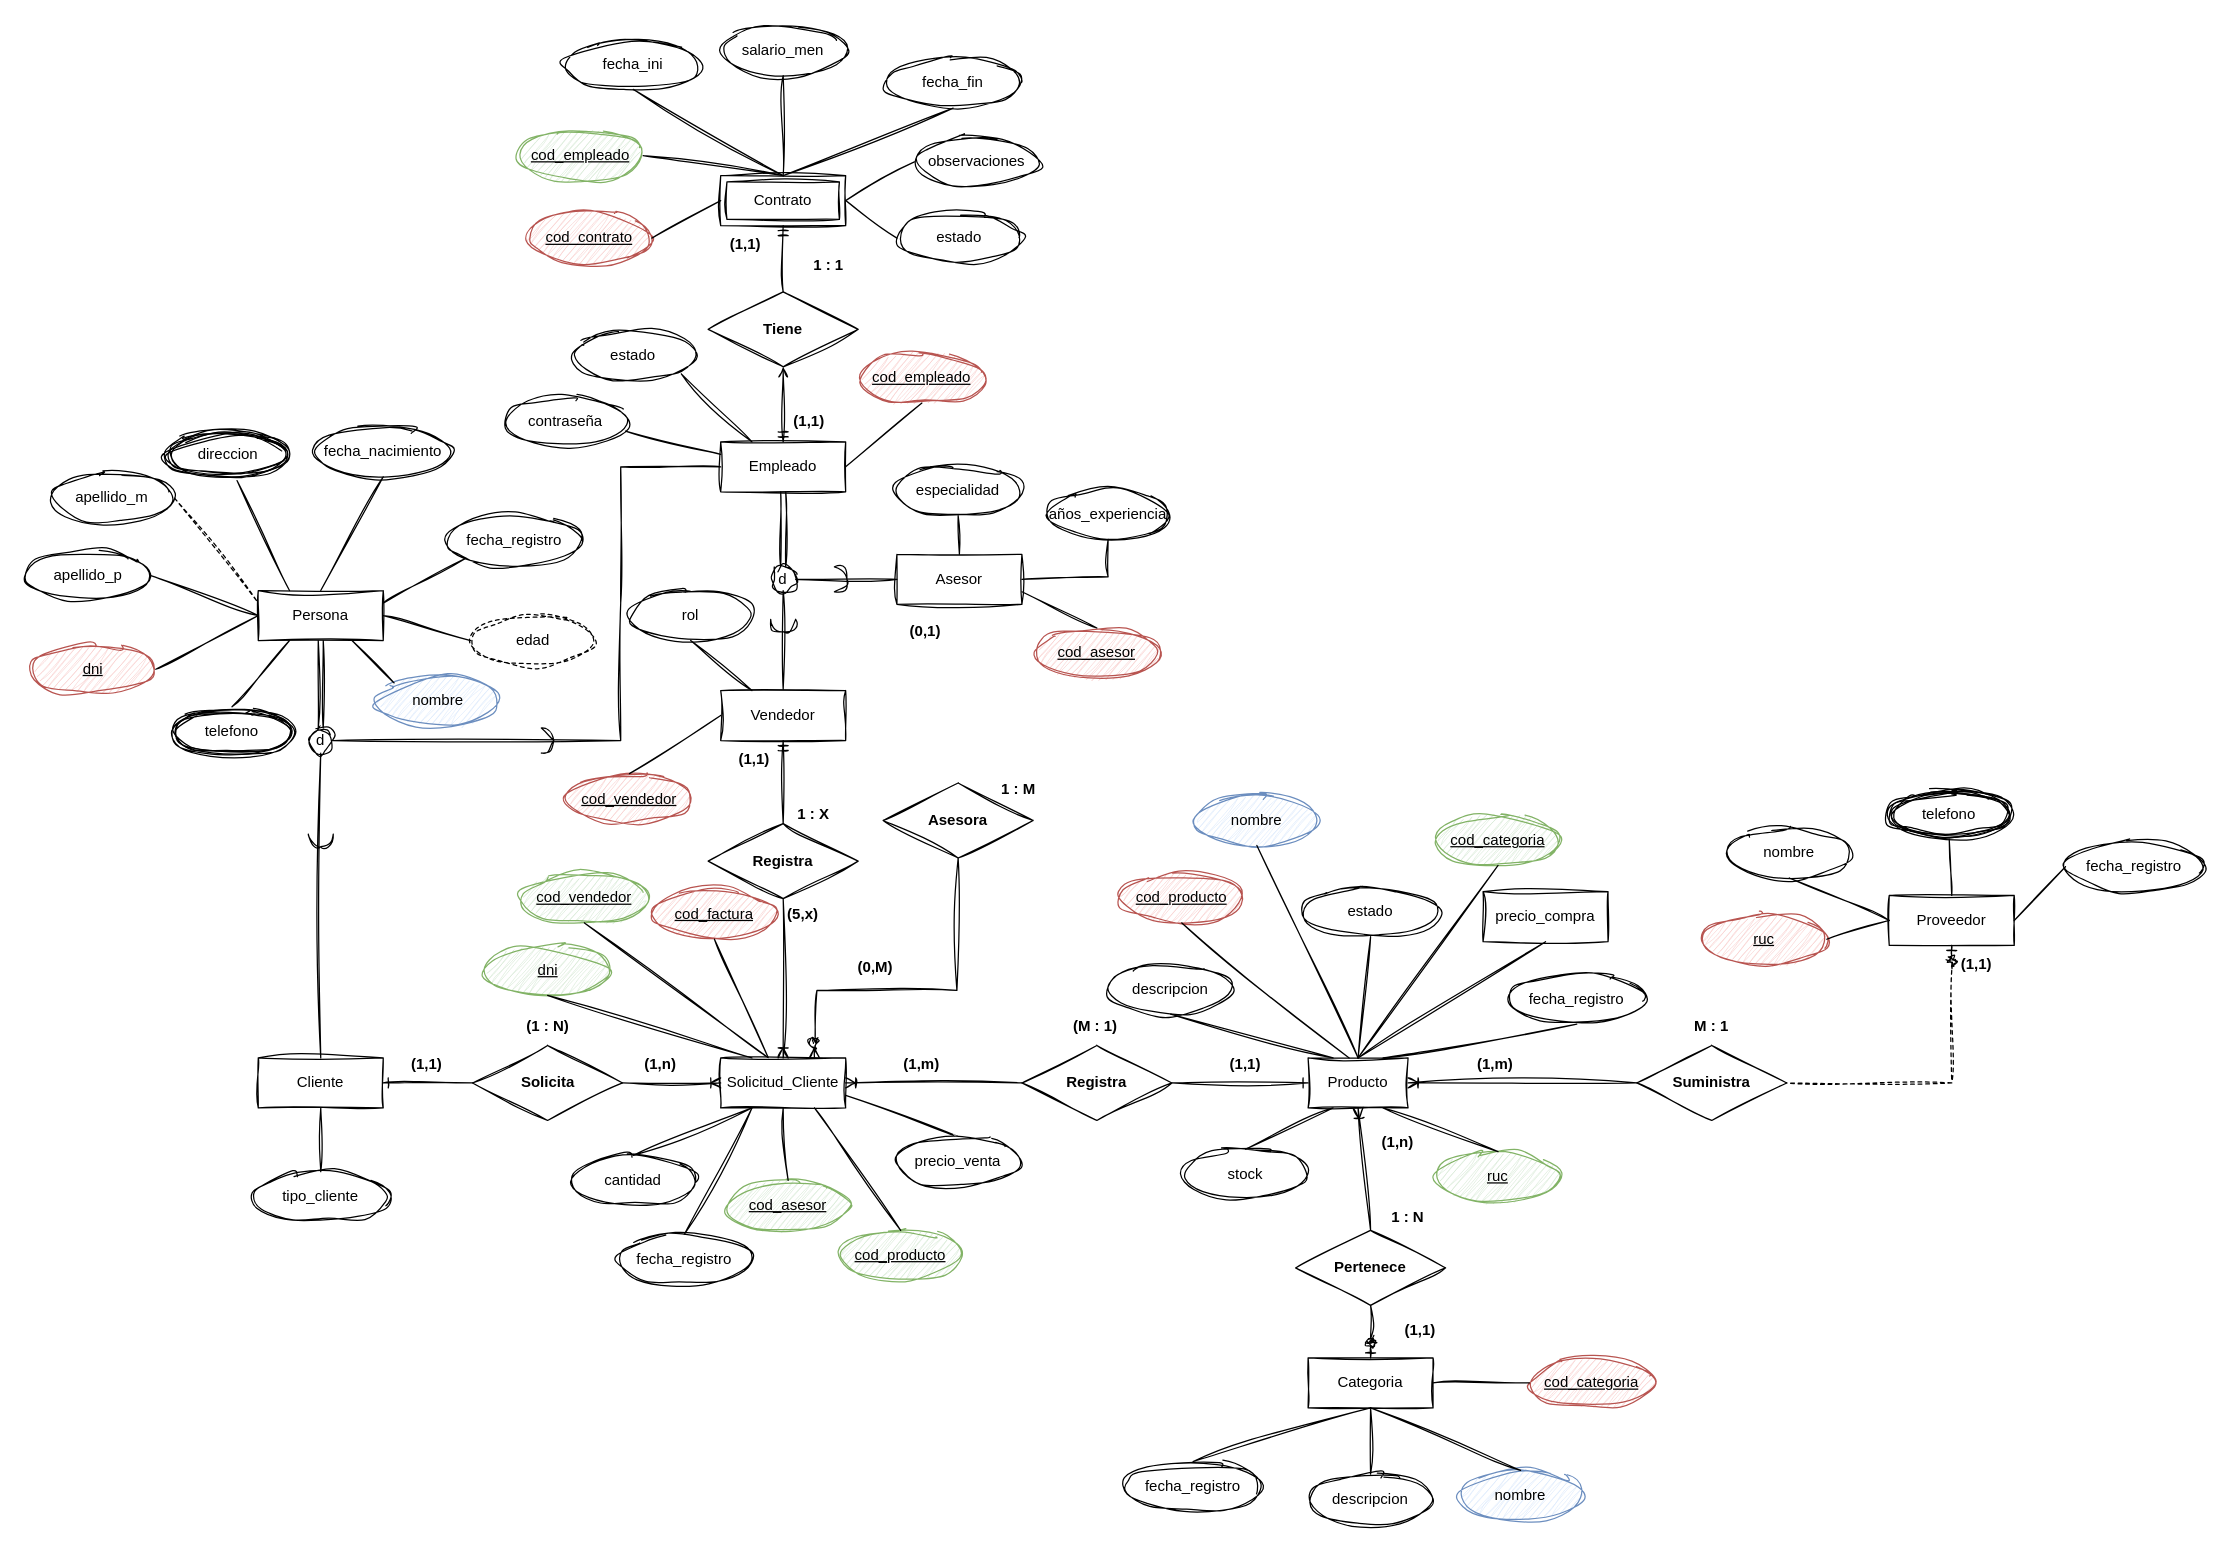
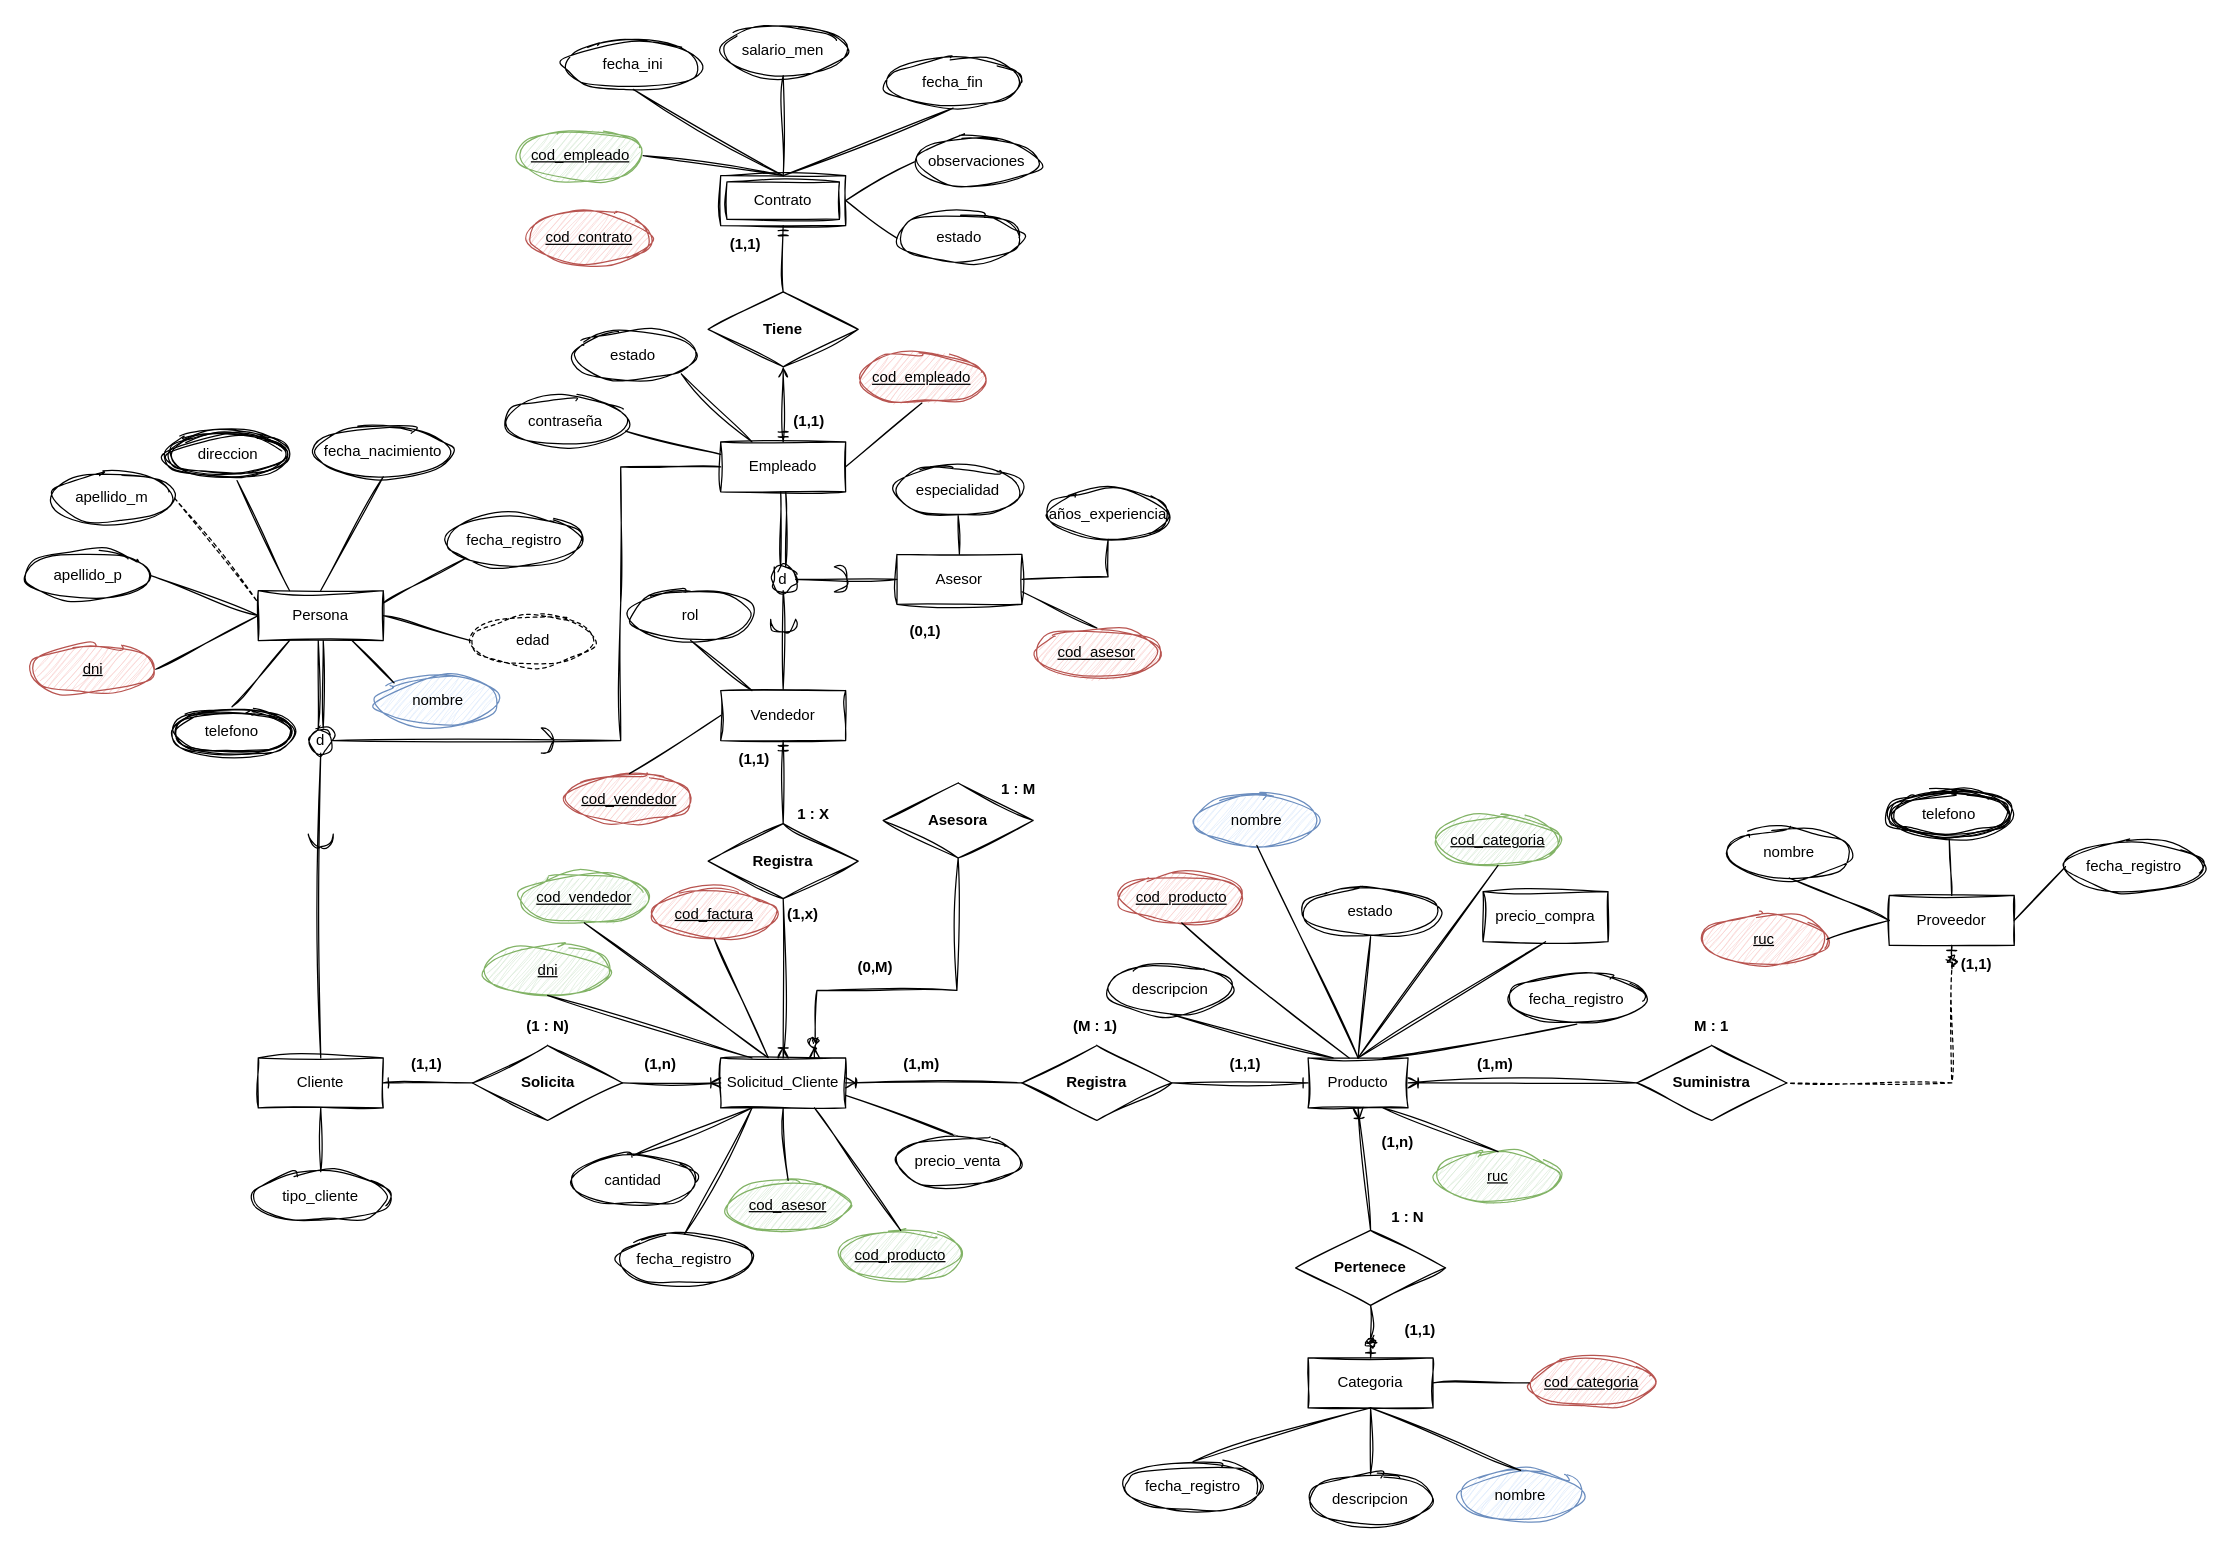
- <mxCell id="99" value="" style="endArrow=none;html=1;rounded=0;entryX=0;entryY=0.5;entryDx=0;entryDy=0;exitX=1;exitY=0.5;exitDx=0;exitDy=0;sketch=1;curveFitting=1;jiggle=2;" parent="1" source="94" target="91" edge="1"><mxGeometry width="50" height="50" relative="1" as="geometry"><mxPoint x="516" y="160" as="sourcePoint" /><mxPoint x="566" y="110" as="targetPoint" /></mxGeometry></mxCell>
- <mxCell id="104" value="&lt;b&gt;1 : 1&lt;/b&gt;" style="text;html=1;align=center;verticalAlign=middle;whiteSpace=wrap;rounded=0;sketch=1;curveFitting=1;jiggle=2;" parent="1" vertex="1"><mxGeometry x="638" y="202" width="49" height="20" as="geometry" /></mxCell>
- <mxCell id="117" value="&lt;b&gt;(5,x)&lt;/b&gt;" style="text;html=1;align=center;verticalAlign=middle;whiteSpace=wrap;rounded=0;sketch=1;curveFitting=1;jiggle=2;" parent="1" vertex="1"><mxGeometry x="612" y="716" width="60" height="30" as="geometry" /></mxCell>
+ <mxCell id="117" value="&lt;b&gt;(1,x)&lt;/b&gt;" style="text;html=1;align=center;verticalAlign=middle;whiteSpace=wrap;rounded=0;sketch=1;curveFitting=1;jiggle=2;" parent="1" vertex="1"><mxGeometry x="612" y="716" width="60" height="30" as="geometry" /></mxCell>
- <mxCell id="156" value="" style="endArrow=none;html=1;rounded=0;entryX=0.25;entryY=1;entryDx=0;entryDy=0;exitX=0.5;exitY=0;exitDx=0;exitDy=0;sketch=1;curveFitting=1;jiggle=2;" parent="1" source="155" target="3" edge="1"><mxGeometry width="50" height="50" relative="1" as="geometry"><mxPoint x="1020" y="943" as="sourcePoint" /><mxPoint x="1070" y="893" as="targetPoint" /></mxGeometry></mxCell>
- <mxCell id="155" value="stock" style="ellipse;whiteSpace=wrap;html=1;align=center;sketch=1;curveFitting=1;jiggle=2;" parent="1" vertex="1"><mxGeometry x="946" y="919" width="100" height="40" as="geometry" /></mxCell>
